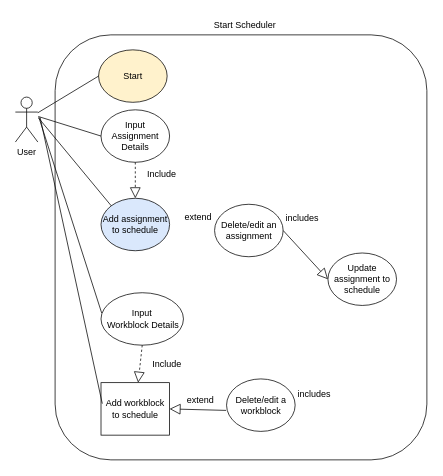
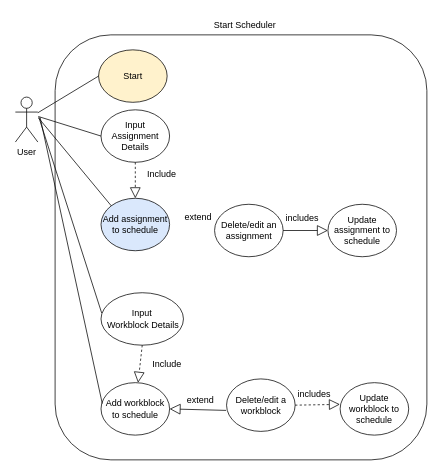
- <mxCell id="21" value="Update assignment to schedule" style="ellipse;whiteSpace=wrap;html=1;" vertex="1" parent="1"><mxGeometry x="437" y="337" width="91.5" height="70" as="geometry" /></mxCell>
+ <mxCell id="21" value="Update assignment to schedule" style="ellipse;whiteSpace=wrap;html=1;" vertex="1" parent="1"><mxGeometry x="437" y="272" width="91.5" height="70" as="geometry" /></mxCell>
+ <mxCell id="28" value="" style="endArrow=block;dashed=1;endFill=0;endSize=12;html=1;rounded=0;exitX=1;exitY=0.5;exitDx=0;exitDy=0;entryX=-0.003;entryY=0.414;entryDx=0;entryDy=0;entryPerimeter=0;" edge="1" parent="1" source="23" target="25"><mxGeometry width="160" relative="1" as="geometry"><mxPoint x="139" y="388" as="sourcePoint" /><mxPoint x="299" y="388" as="targetPoint" /></mxGeometry></mxCell>
- <mxCell id="12" value="Add workblock&lt;div&gt;to schedule&lt;/div&gt;" style="whiteSpace=wrap;html=1;rounded=0;" parent="1" vertex="1"><mxGeometry x="134.25" y="510" width="91.5" height="70" as="geometry" /></mxCell>
+ <mxCell id="12" value="Add workblock&lt;div&gt;to schedule&lt;/div&gt;" style="ellipse;whiteSpace=wrap;html=1;" parent="1" vertex="1"><mxGeometry x="134.25" y="510" width="91.5" height="70" as="geometry" /></mxCell>
+ <mxCell id="25" value="Update workblock to schedule" style="ellipse;whiteSpace=wrap;html=1;" vertex="1" parent="1"><mxGeometry x="453.25" y="510" width="91.5" height="70" as="geometry" /></mxCell>
